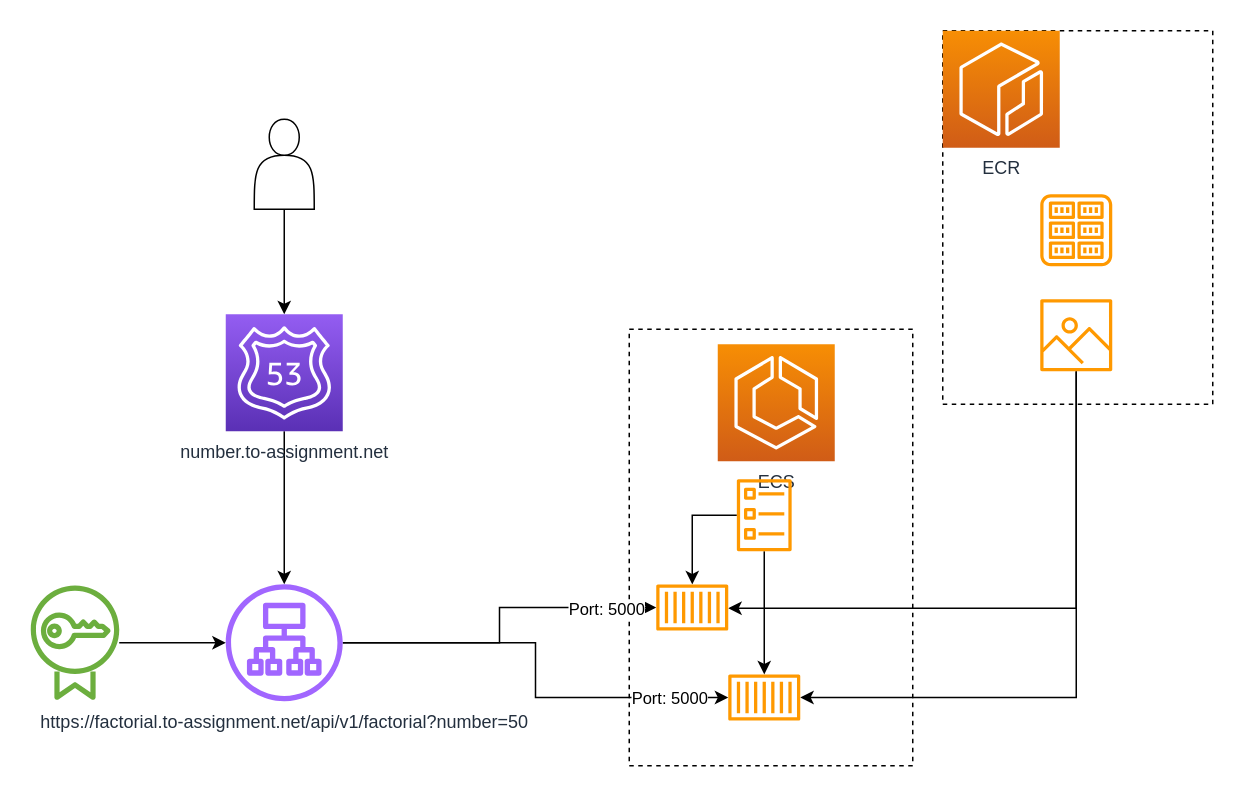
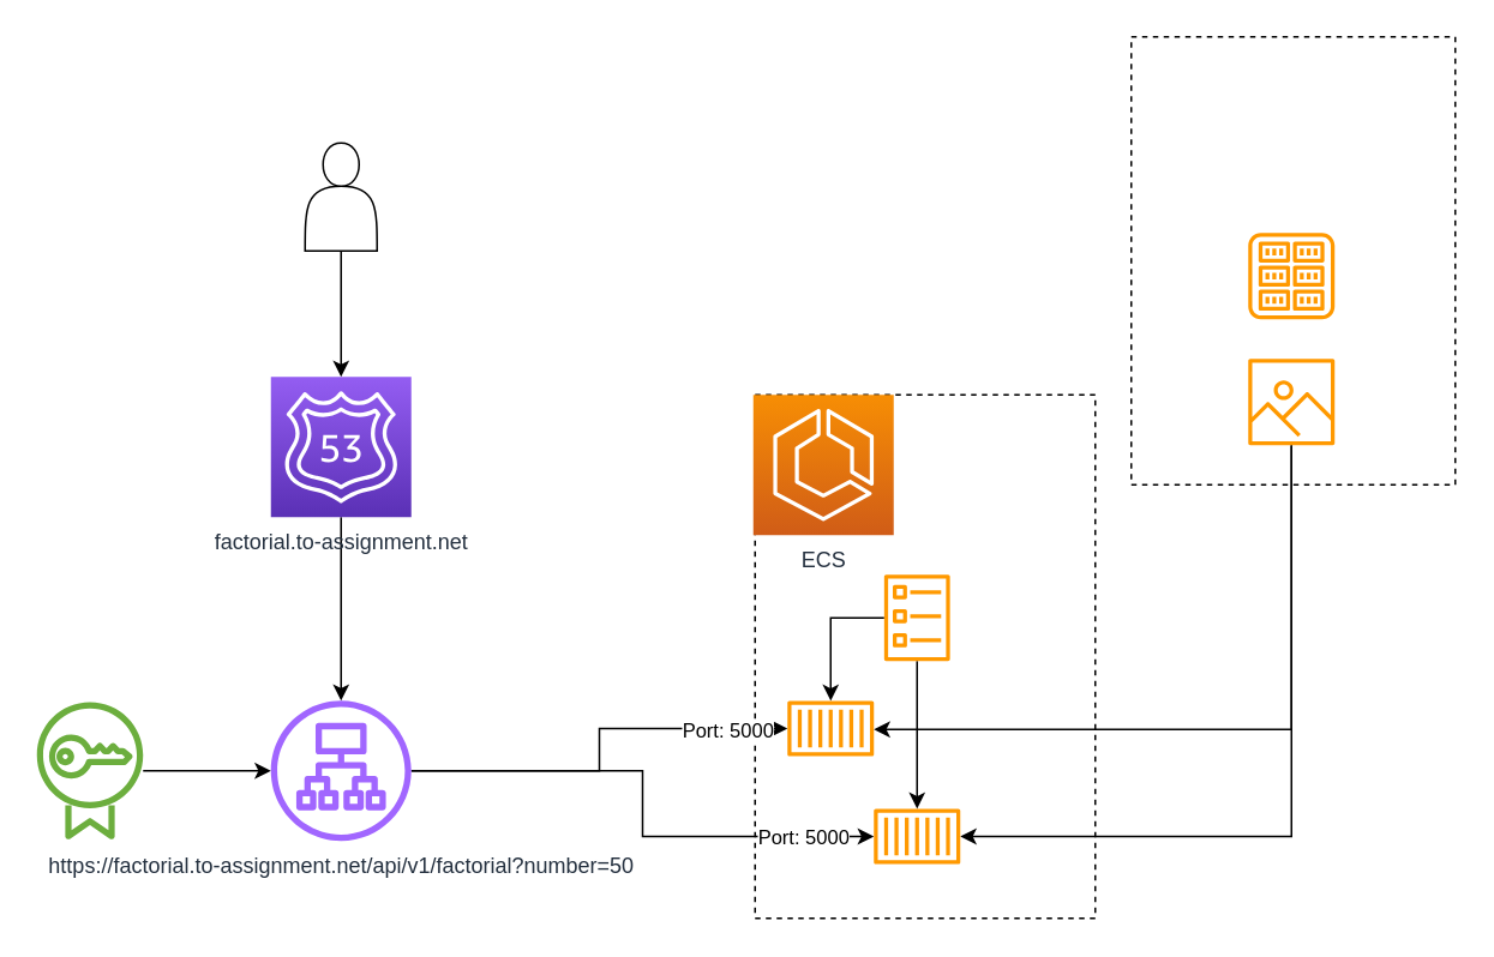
- <mxCell id="15" value="ECR" style="sketch=0;points=[[0,0,0],[0.25,0,0],[0.5,0,0],[0.75,0,0],[1,0,0],[0,1,0],[0.25,1,0],[0.5,1,0],[0.75,1,0],[1,1,0],[0,0.25,0],[0,0.5,0],[0,0.75,0],[1,0.25,0],[1,0.5,0],[1,0.75,0]];outlineConnect=0;fontColor=#232F3E;gradientColor=#F78E04;gradientDirection=north;fillColor=#D05C17;strokeColor=#ffffff;dashed=0;verticalLabelPosition=bottom;verticalAlign=top;align=center;html=1;fontSize=12;fontStyle=0;aspect=fixed;shape=mxgraph.aws4.resourceIcon;resIcon=mxgraph.aws4.ecr;" parent="1" vertex="1"><mxGeometry x="628" y="20" width="78" height="78" as="geometry" /></mxCell>
- <mxCell id="9" value="ECS" style="sketch=0;points=[[0,0,0],[0.25,0,0],[0.5,0,0],[0.75,0,0],[1,0,0],[0,1,0],[0.25,1,0],[0.5,1,0],[0.75,1,0],[1,1,0],[0,0.25,0],[0,0.5,0],[0,0.75,0],[1,0.25,0],[1,0.5,0],[1,0.75,0]];outlineConnect=0;fontColor=#232F3E;gradientColor=#F78E04;gradientDirection=north;fillColor=#D05C17;strokeColor=#ffffff;dashed=0;verticalLabelPosition=bottom;verticalAlign=top;align=center;html=1;fontSize=12;fontStyle=0;aspect=fixed;shape=mxgraph.aws4.resourceIcon;resIcon=mxgraph.aws4.ecs;" parent="1" vertex="1"><mxGeometry x="478" y="229" width="78" height="78" as="geometry" /></mxCell>
+ <mxCell id="9" value="ECS" style="sketch=0;points=[[0,0,0],[0.25,0,0],[0.5,0,0],[0.75,0,0],[1,0,0],[0,1,0],[0.25,1,0],[0.5,1,0],[0.75,1,0],[1,1,0],[0,0.25,0],[0,0.5,0],[0,0.75,0],[1,0.25,0],[1,0.5,0],[1,0.75,0]];outlineConnect=0;fontColor=#232F3E;gradientColor=#F78E04;gradientDirection=north;fillColor=#D05C17;strokeColor=#ffffff;dashed=0;verticalLabelPosition=bottom;verticalAlign=top;align=center;html=1;fontSize=12;fontStyle=0;aspect=fixed;shape=mxgraph.aws4.resourceIcon;resIcon=mxgraph.aws4.ecs;" parent="1" vertex="1"><mxGeometry x="418" y="219" width="78" height="78" as="geometry" /></mxCell>
- <mxCell id="23" value="number.to-assignment.net" style="sketch=0;points=[[0,0,0],[0.25,0,0],[0.5,0,0],[0.75,0,0],[1,0,0],[0,1,0],[0.25,1,0],[0.5,1,0],[0.75,1,0],[1,1,0],[0,0.25,0],[0,0.5,0],[0,0.75,0],[1,0.25,0],[1,0.5,0],[1,0.75,0]];outlineConnect=0;fontColor=#232F3E;gradientColor=#945DF2;gradientDirection=north;fillColor=#5A30B5;strokeColor=#ffffff;dashed=0;verticalLabelPosition=bottom;verticalAlign=top;align=center;html=1;fontSize=12;fontStyle=0;aspect=fixed;shape=mxgraph.aws4.resourceIcon;resIcon=mxgraph.aws4.route_53;" vertex="1" parent="1"><mxGeometry x="150" y="209" width="78" height="78" as="geometry" /></mxCell>
+ <mxCell id="23" value="factorial.to-assignment.net" style="sketch=0;points=[[0,0,0],[0.25,0,0],[0.5,0,0],[0.75,0,0],[1,0,0],[0,1,0],[0.25,1,0],[0.5,1,0],[0.75,1,0],[1,1,0],[0,0.25,0],[0,0.5,0],[0,0.75,0],[1,0.25,0],[1,0.5,0],[1,0.75,0]];outlineConnect=0;fontColor=#232F3E;gradientColor=#945DF2;gradientDirection=north;fillColor=#5A30B5;strokeColor=#ffffff;dashed=0;verticalLabelPosition=bottom;verticalAlign=top;align=center;html=1;fontSize=12;fontStyle=0;aspect=fixed;shape=mxgraph.aws4.resourceIcon;resIcon=mxgraph.aws4.route_53;" vertex="1" parent="1"><mxGeometry x="150" y="209" width="78" height="78" as="geometry" /></mxCell>
